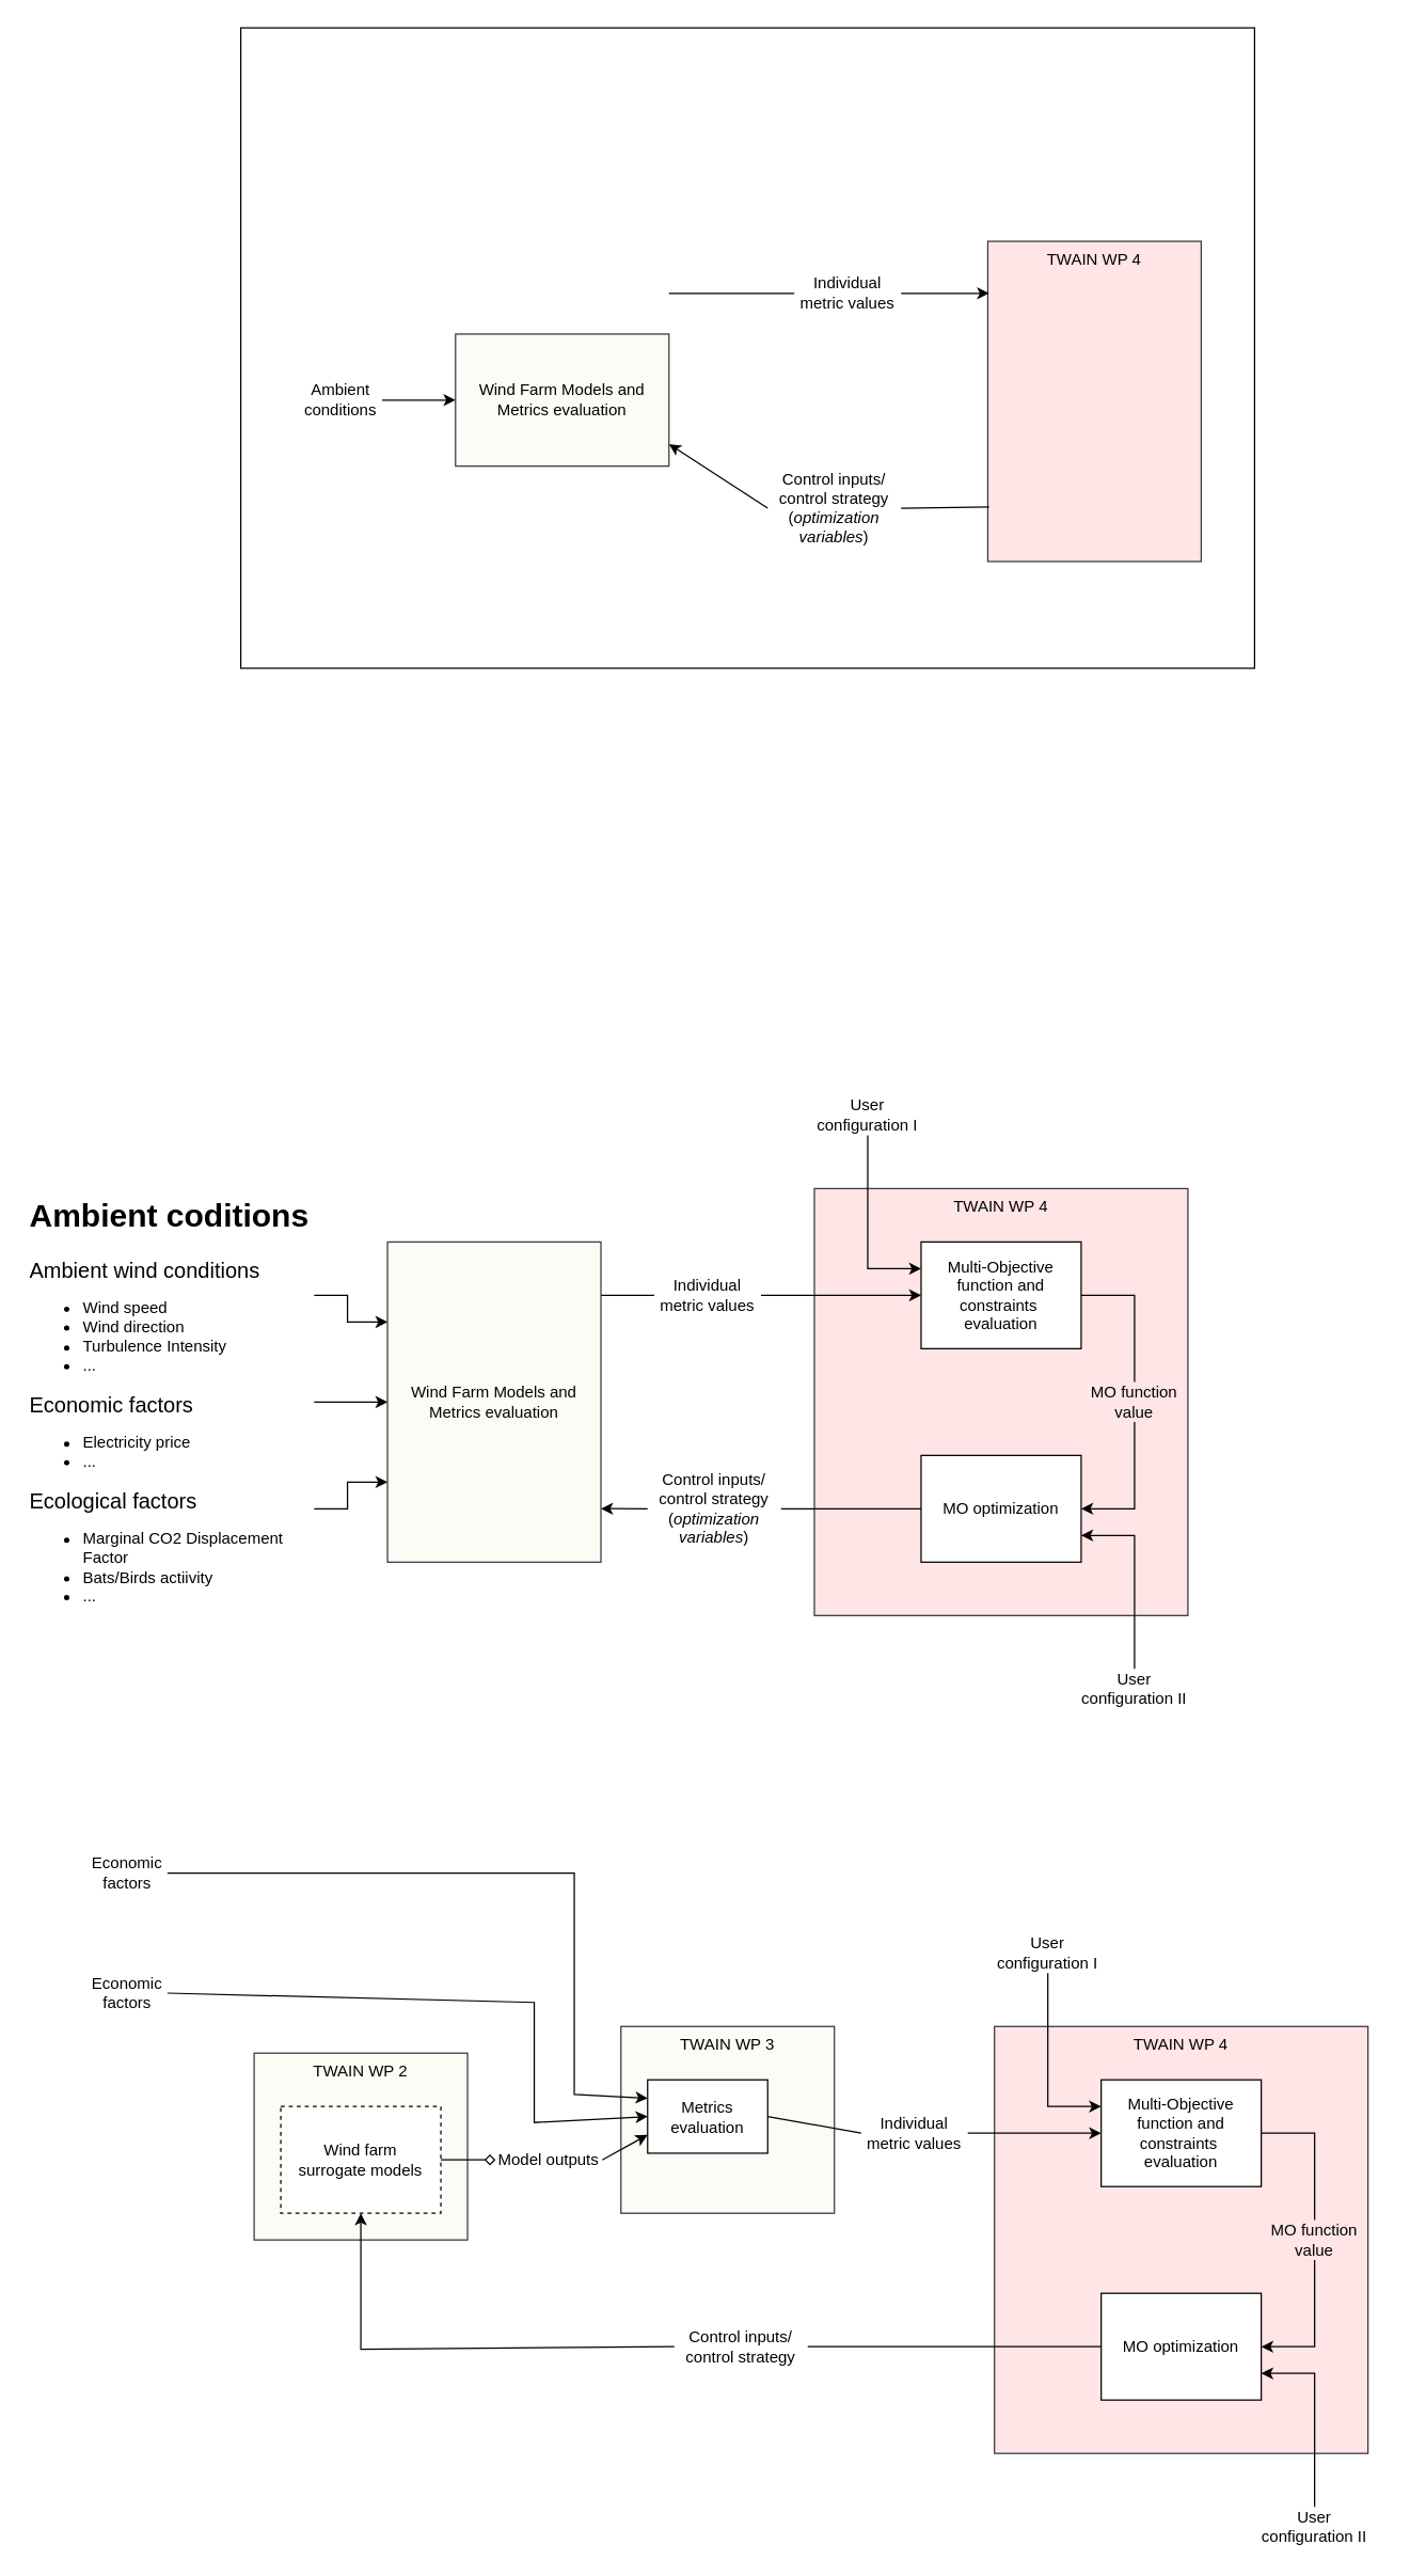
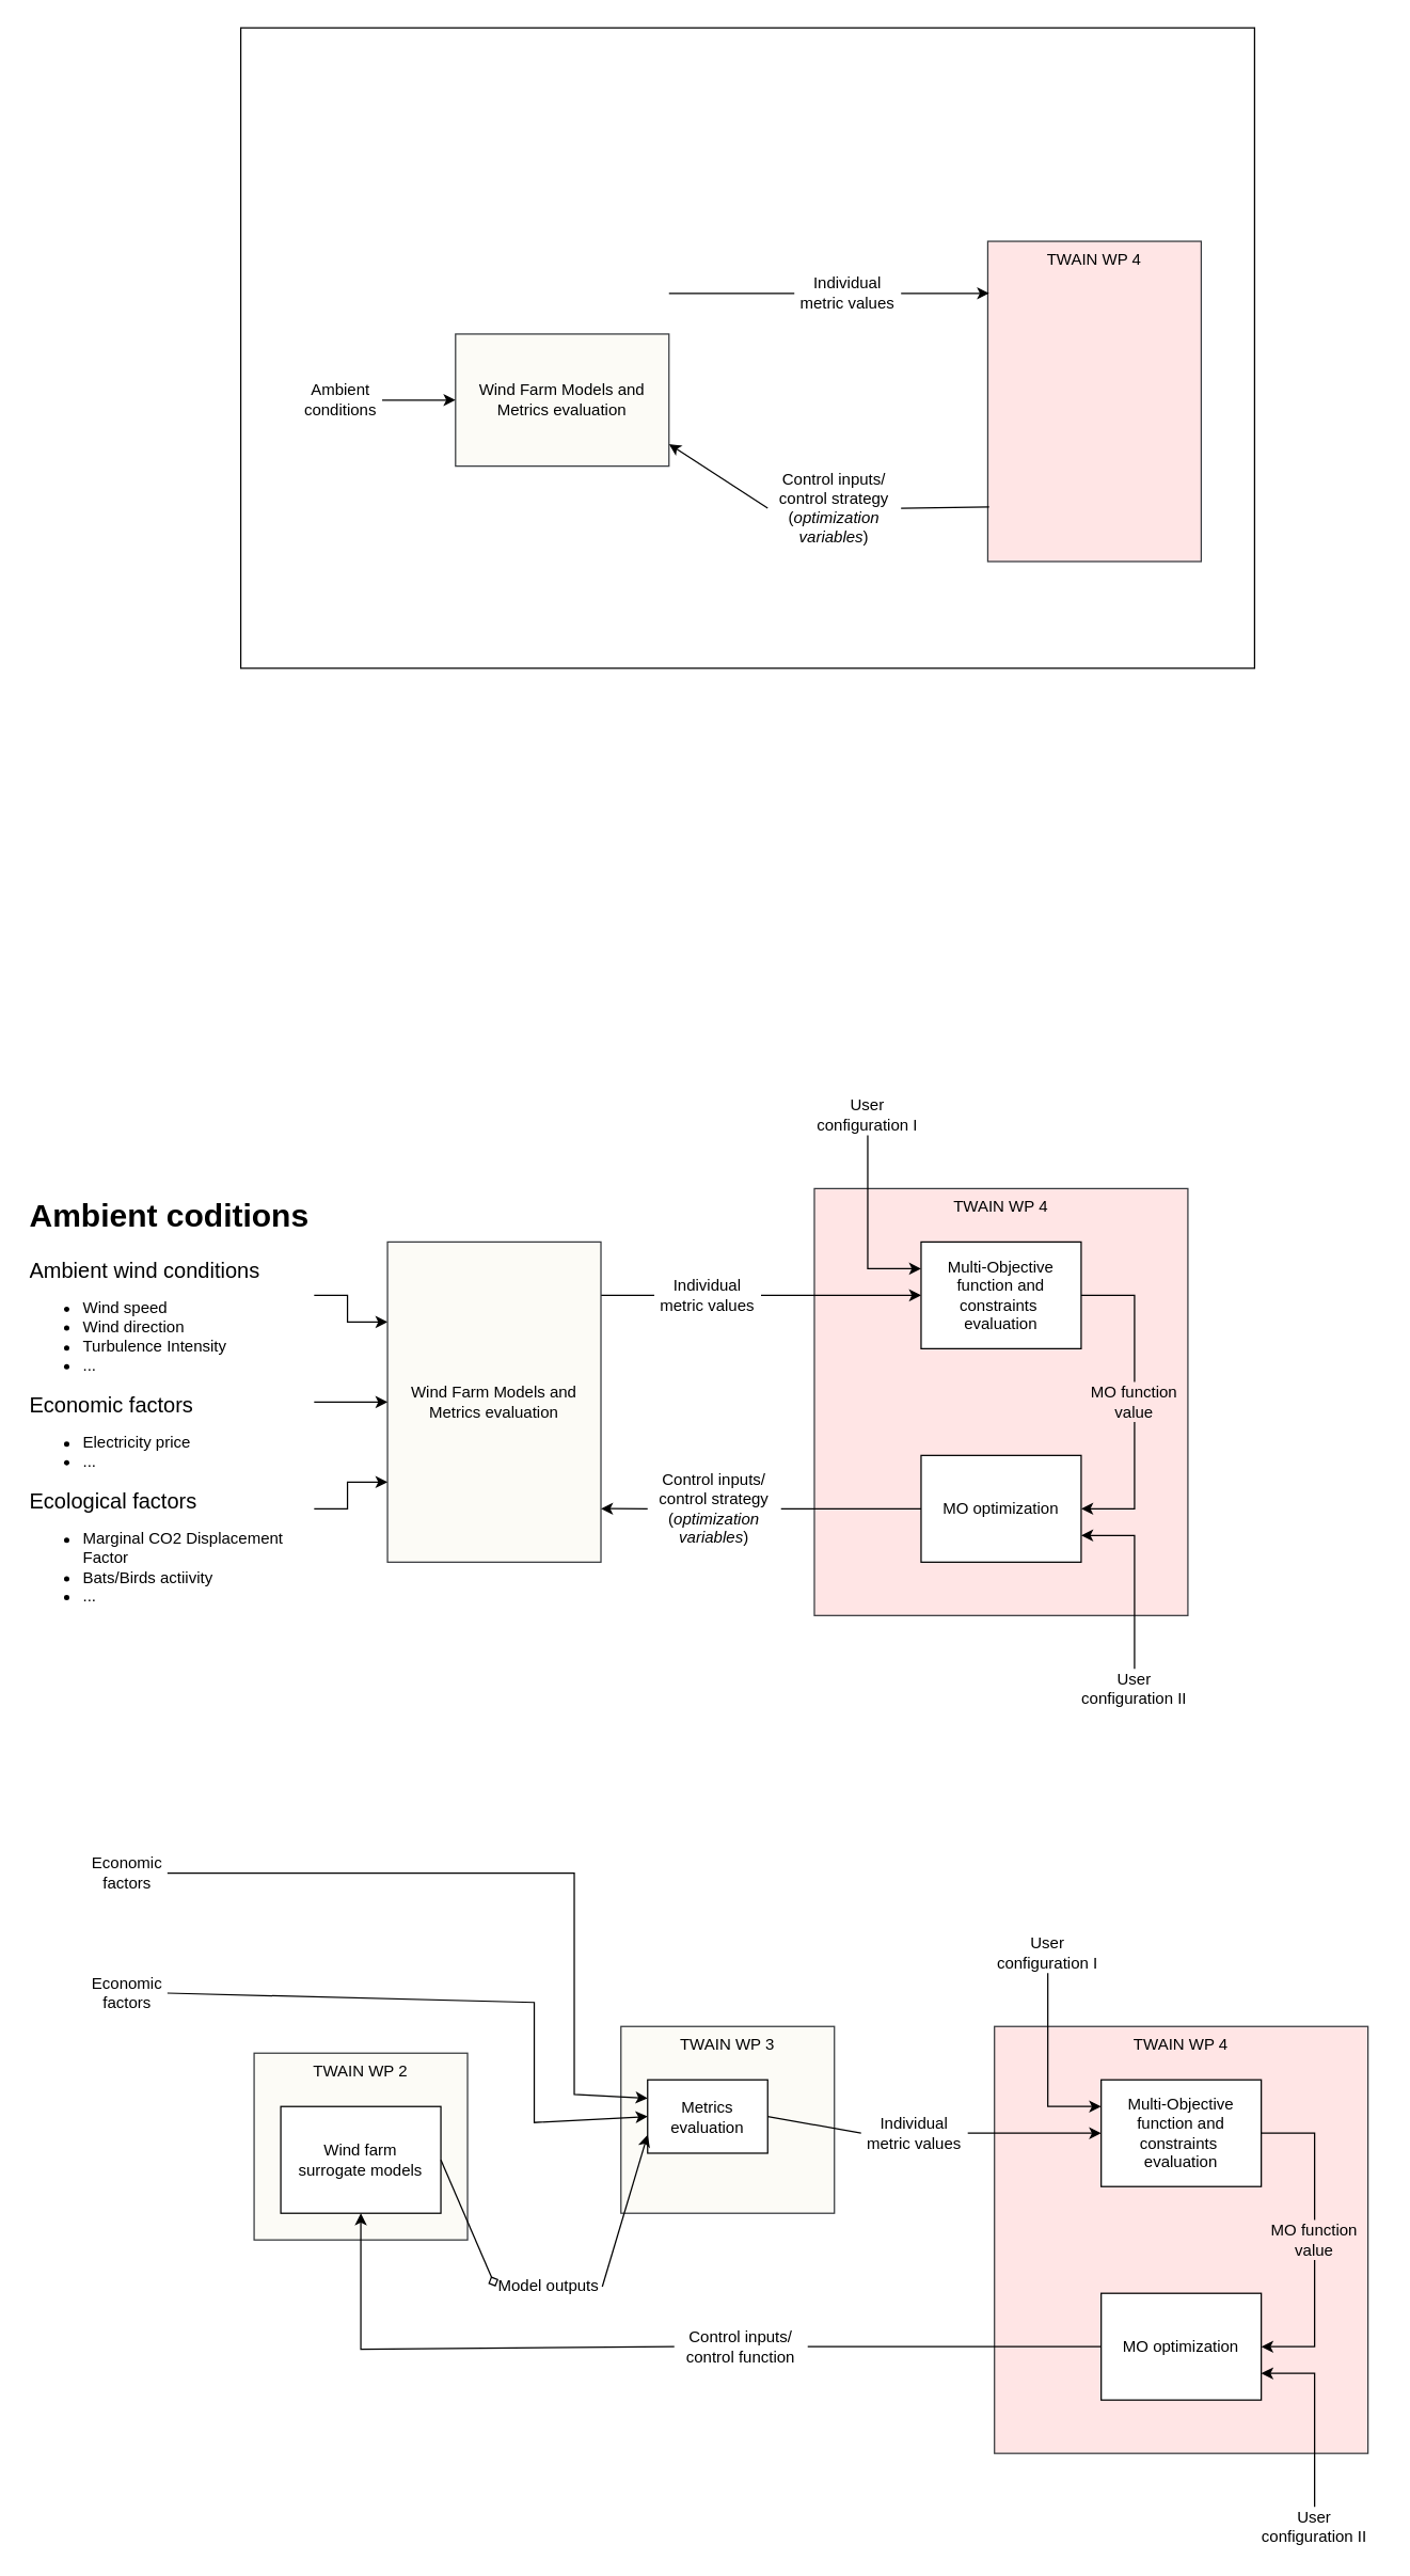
- <mxCell id="18" value="Wind farm&lt;div&gt;surrogate models&lt;/div&gt;" style="rounded=0;whiteSpace=wrap;html=1;dashed=1;" parent="1" vertex="1"><mxGeometry x="210" y="1578" width="120" height="80" as="geometry" /></mxCell>
+ <mxCell id="18" value="Wind farm&lt;div&gt;surrogate models&lt;/div&gt;" style="rounded=0;whiteSpace=wrap;html=1;" parent="1" vertex="1"><mxGeometry x="210" y="1578" width="120" height="80" as="geometry" /></mxCell>
- <mxCell id="20" value="Model outputs" style="text;html=1;align=center;verticalAlign=middle;whiteSpace=wrap;rounded=0;" parent="1" vertex="1"><mxGeometry x="371" y="1603" width="80" height="30" as="geometry" /></mxCell>
+ <mxCell id="20" value="Model outputs" style="text;html=1;align=center;verticalAlign=middle;whiteSpace=wrap;rounded=0;" parent="1" vertex="1"><mxGeometry x="371" y="1698" width="80" height="30" as="geometry" /></mxCell>
- <mxCell id="35" value="Control inputs/&lt;div&gt;control strategy&lt;/div&gt;" style="text;html=1;align=center;verticalAlign=middle;whiteSpace=wrap;rounded=0;" parent="1" vertex="1"><mxGeometry x="505" y="1743" width="100" height="30" as="geometry" /></mxCell>
+ <mxCell id="35" value="Control inputs/&lt;div&gt;control function&lt;/div&gt;" style="text;html=1;align=center;verticalAlign=middle;whiteSpace=wrap;rounded=0;" parent="1" vertex="1"><mxGeometry x="505" y="1743" width="100" height="30" as="geometry" /></mxCell>
